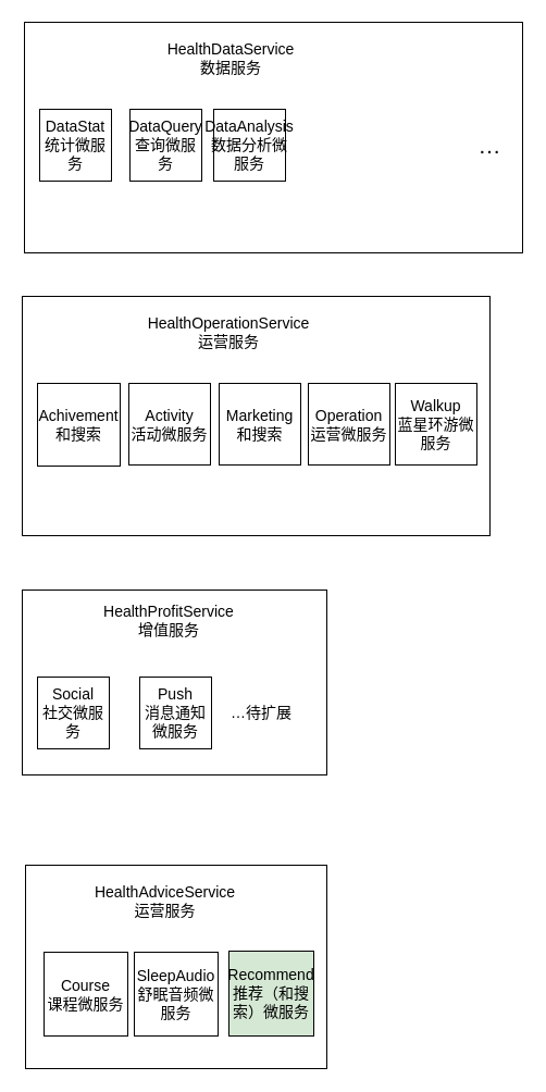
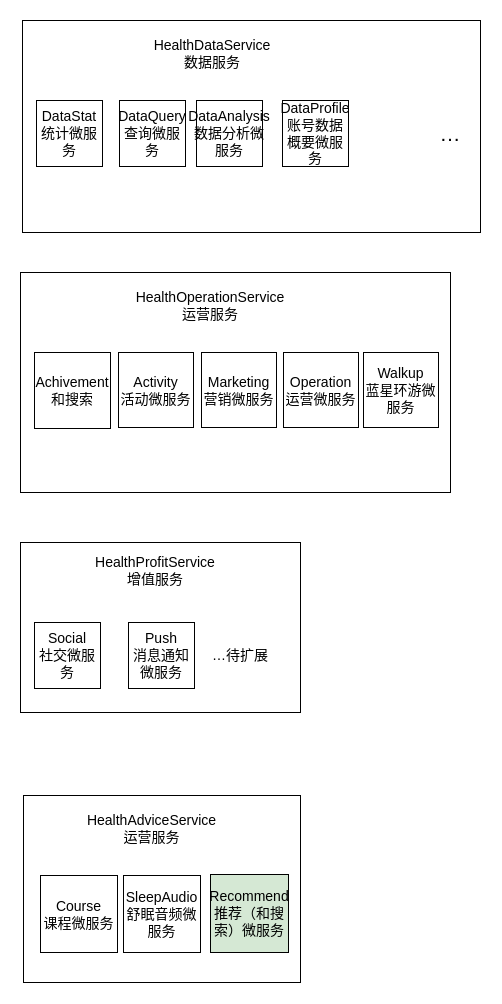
+ <mxCell id="24" value="DataProfile&lt;br style=&quot;font-size: 14px;&quot;&gt;账号数据概要微服务" style="whiteSpace=wrap;html=1;aspect=fixed;fontSize=14;" vertex="1" parent="1"><mxGeometry x="282" y="100" width="66" height="66" as="geometry" /></mxCell>
- <mxCell id="7" value="Marketing&lt;br style=&quot;font-size: 14px;&quot;&gt;和搜索" style="whiteSpace=wrap;html=1;aspect=fixed;fontSize=14;" vertex="1" parent="1"><mxGeometry x="201" y="352" width="75" height="75" as="geometry" /></mxCell>
+ <mxCell id="7" value="Marketing&lt;br style=&quot;font-size: 14px;&quot;&gt;营销微服务" style="whiteSpace=wrap;html=1;aspect=fixed;fontSize=14;" vertex="1" parent="1"><mxGeometry x="201" y="352" width="75" height="75" as="geometry" /></mxCell>
